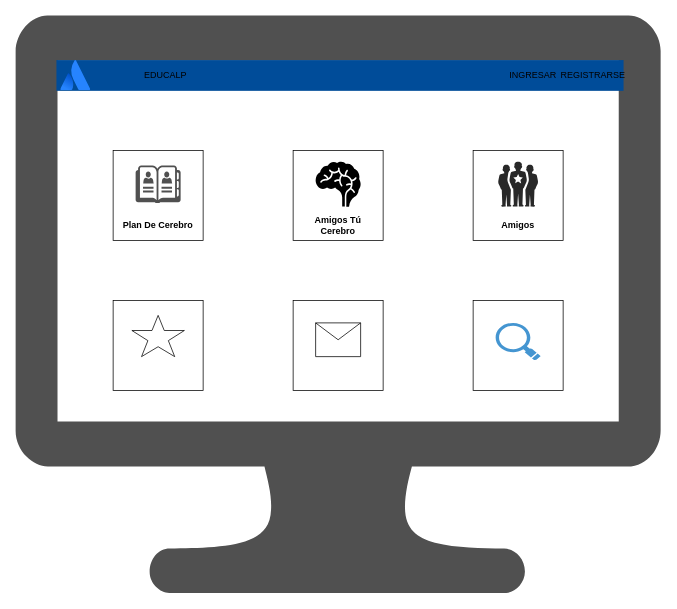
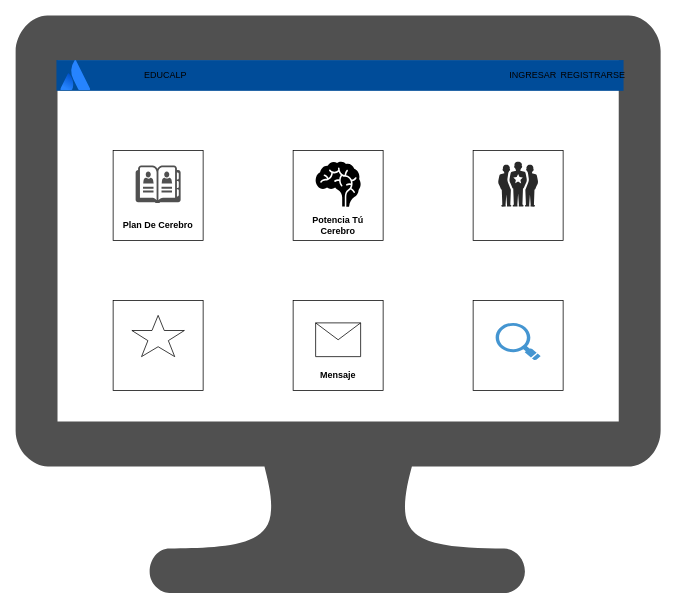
- <mxCell id="17" value="&lt;b&gt;Amigos Tú Cerebro&lt;/b&gt;" style="text;html=1;strokeColor=none;fillColor=none;align=center;verticalAlign=middle;whiteSpace=wrap;rounded=0;" vertex="1" parent="1"><mxGeometry x="400" y="290" width="100" height="20" as="geometry" /></mxCell>
+ <mxCell id="17" value="&lt;b&gt;Potencia Tú Cerebro&lt;/b&gt;" style="text;html=1;strokeColor=none;fillColor=none;align=center;verticalAlign=middle;whiteSpace=wrap;rounded=0;" vertex="1" parent="1"><mxGeometry x="400" y="290" width="100" height="20" as="geometry" /></mxCell>
- <mxCell id="22" value="&lt;b&gt;Amigos&lt;/b&gt;" style="text;html=1;strokeColor=none;fillColor=none;align=center;verticalAlign=middle;whiteSpace=wrap;rounded=0;" vertex="1" parent="1"><mxGeometry x="670" y="290" width="40" height="20" as="geometry" /></mxCell>
+ <mxCell id="23" value="&lt;b&gt;Mensaje&lt;/b&gt;" style="text;html=1;strokeColor=none;fillColor=none;align=center;verticalAlign=middle;whiteSpace=wrap;rounded=0;" vertex="1" parent="1"><mxGeometry x="430" y="490" width="40" height="20" as="geometry" /></mxCell>
